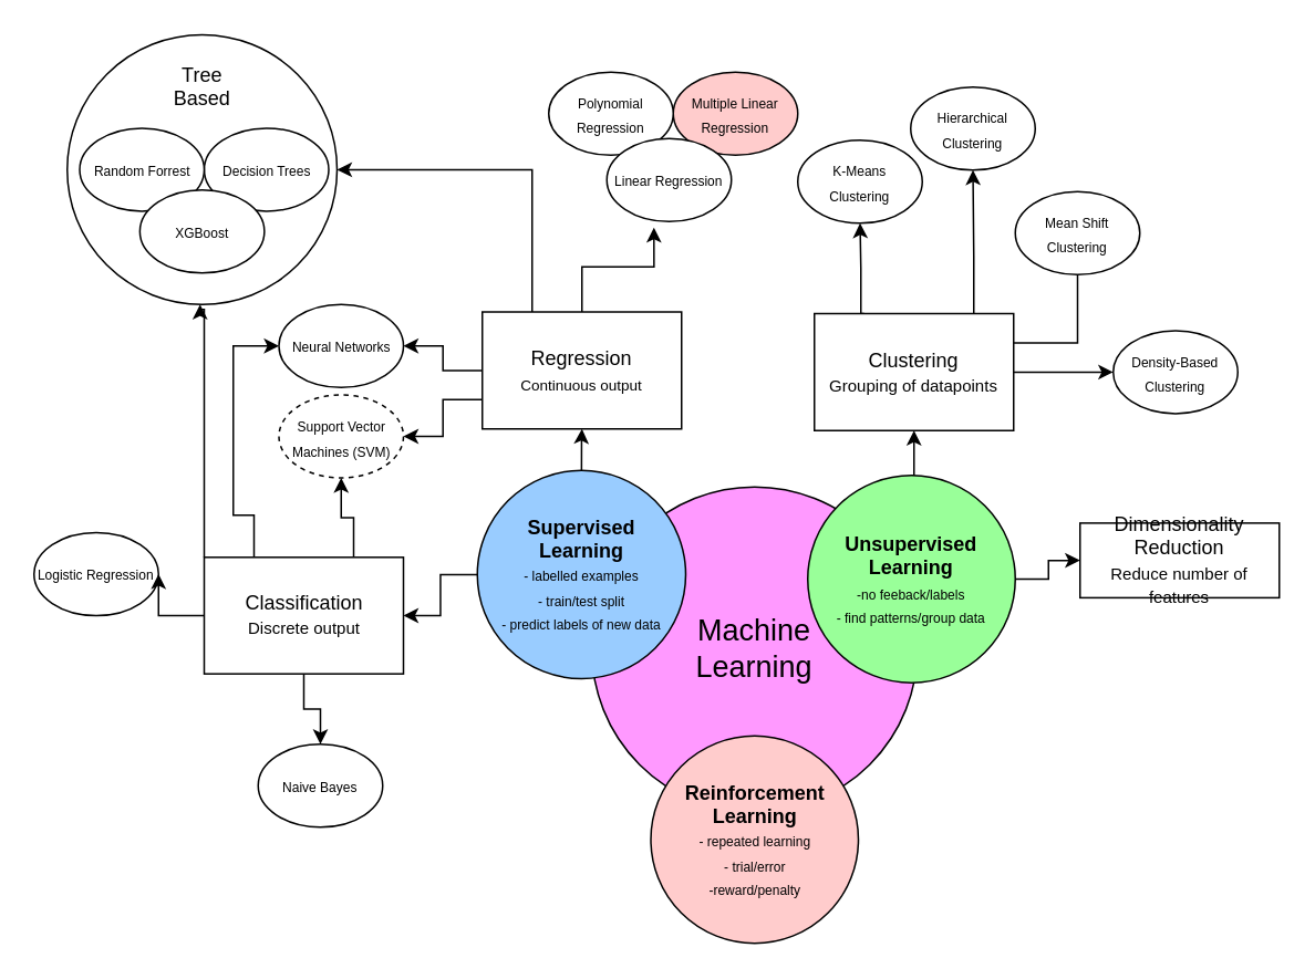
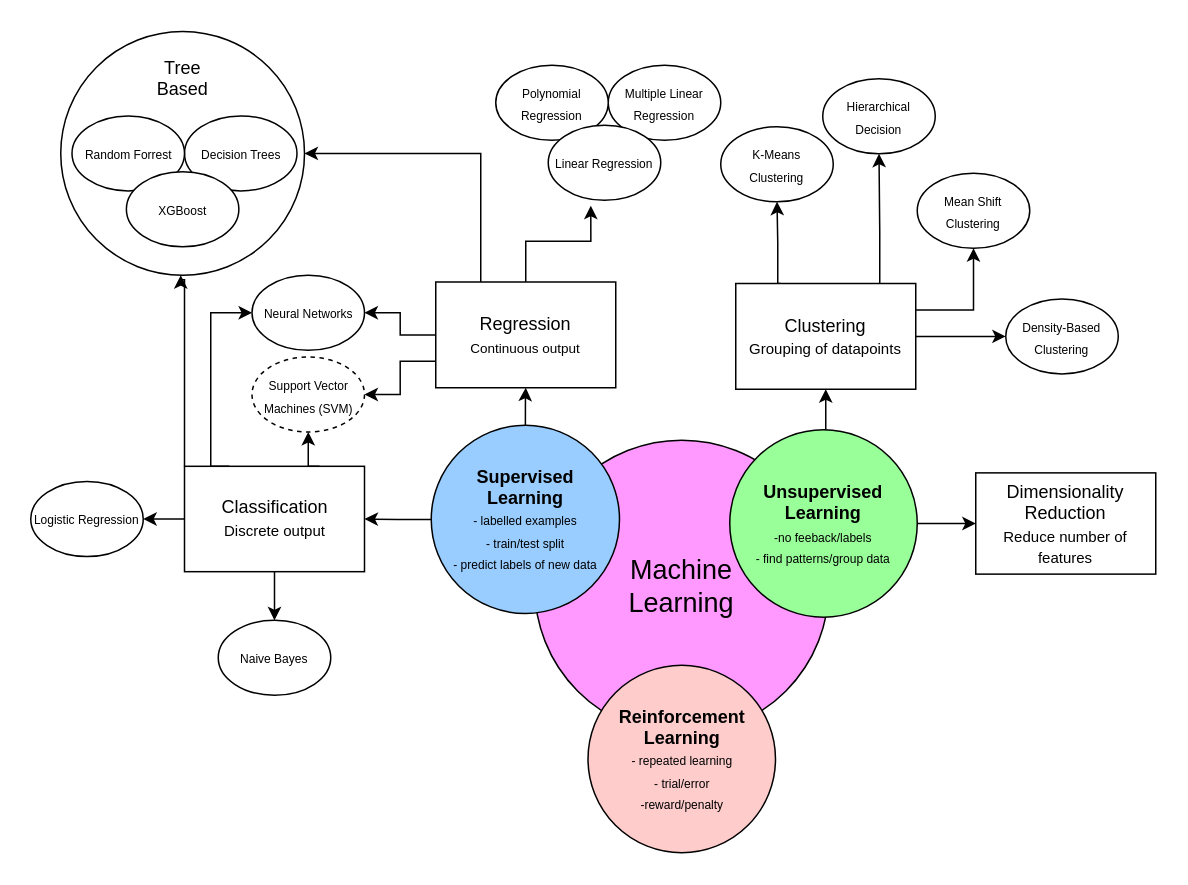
- <mxCell id="16" value="&lt;font style=&quot;font-size: 8px;&quot;&gt;Multiple Linear Regression&lt;/font&gt;" style="ellipse;whiteSpace=wrap;html=1;fillColor=#ffcccc;" parent="1" vertex="1"><mxGeometry x="405" y="43" width="75" height="50" as="geometry" /></mxCell>
+ <mxCell id="16" value="&lt;font style=&quot;font-size: 8px;&quot;&gt;Multiple Linear Regression&lt;/font&gt;" style="ellipse;whiteSpace=wrap;html=1;" parent="1" vertex="1"><mxGeometry x="405" y="43" width="75" height="50" as="geometry" /></mxCell>
- <mxCell id="36" value="&lt;font style=&quot;font-size: 8px;&quot;&gt;Hierarchical Clustering&lt;/font&gt;" style="ellipse;whiteSpace=wrap;html=1;" vertex="1" parent="1"><mxGeometry x="548" y="52" width="75" height="50" as="geometry" /></mxCell>
+ <mxCell id="36" value="&lt;font style=&quot;font-size: 8px;&quot;&gt;Hierarchical Decision&lt;/font&gt;" style="ellipse;whiteSpace=wrap;html=1;" vertex="1" parent="1"><mxGeometry x="548" y="52" width="75" height="50" as="geometry" /></mxCell>
- <mxCell id="31" style="edgeStyle=orthogonalEdgeStyle;rounded=0;orthogonalLoop=1;jettySize=auto;html=1;exitX=1;exitY=0.25;exitDx=0;exitDy=0;entryX=0.5;entryY=1;entryDx=0;entryDy=0;endArrow=none;" edge="1" parent="1" source="33" target="40"><mxGeometry relative="1" as="geometry" /></mxCell>
+ <mxCell id="31" style="edgeStyle=orthogonalEdgeStyle;rounded=0;orthogonalLoop=1;jettySize=auto;html=1;exitX=1;exitY=0.25;exitDx=0;exitDy=0;entryX=0.5;entryY=1;entryDx=0;entryDy=0;" edge="1" parent="1" source="33" target="40"><mxGeometry relative="1" as="geometry" /></mxCell>
- <mxCell id="34" value="Dimensionality Reduction&lt;br&gt;&lt;font style=&quot;font-size: 10px;&quot;&gt;Reduce number of features&lt;/font&gt;" style="rounded=0;whiteSpace=wrap;html=1;" parent="1" vertex="1"><mxGeometry x="650" y="314.75" width="120" height="45" as="geometry" /></mxCell>
+ <mxCell id="34" value="Dimensionality Reduction&lt;br&gt;&lt;font style=&quot;font-size: 10px;&quot;&gt;Reduce number of features&lt;/font&gt;" style="rounded=0;whiteSpace=wrap;html=1;" parent="1" vertex="1"><mxGeometry x="650" y="314.75" width="120" height="67.5" as="geometry" /></mxCell>
- <mxCell id="28" value="Classification&lt;br&gt;&lt;font style=&quot;font-size: 10px;&quot;&gt;Discrete output&lt;/font&gt;" style="rounded=0;whiteSpace=wrap;html=1;" parent="1" vertex="1"><mxGeometry x="122.5" y="335.37" width="120" height="70.25" as="geometry" /></mxCell>
+ <mxCell id="28" value="Classification&lt;br&gt;&lt;font style=&quot;font-size: 10px;&quot;&gt;Discrete output&lt;/font&gt;" style="rounded=0;whiteSpace=wrap;html=1;" parent="1" vertex="1"><mxGeometry x="122.5" y="310.37" width="120" height="70.25" as="geometry" /></mxCell>
- <mxCell id="39" value="&lt;font style=&quot;font-size: 8px;&quot;&gt;Naive Bayes&lt;/font&gt;" style="ellipse;whiteSpace=wrap;html=1;" vertex="1" parent="1"><mxGeometry x="155" y="448" width="75" height="50" as="geometry" /></mxCell>
+ <mxCell id="39" value="&lt;font style=&quot;font-size: 8px;&quot;&gt;Naive Bayes&lt;/font&gt;" style="ellipse;whiteSpace=wrap;html=1;" vertex="1" parent="1"><mxGeometry x="145" y="413" width="75" height="50" as="geometry" /></mxCell>
